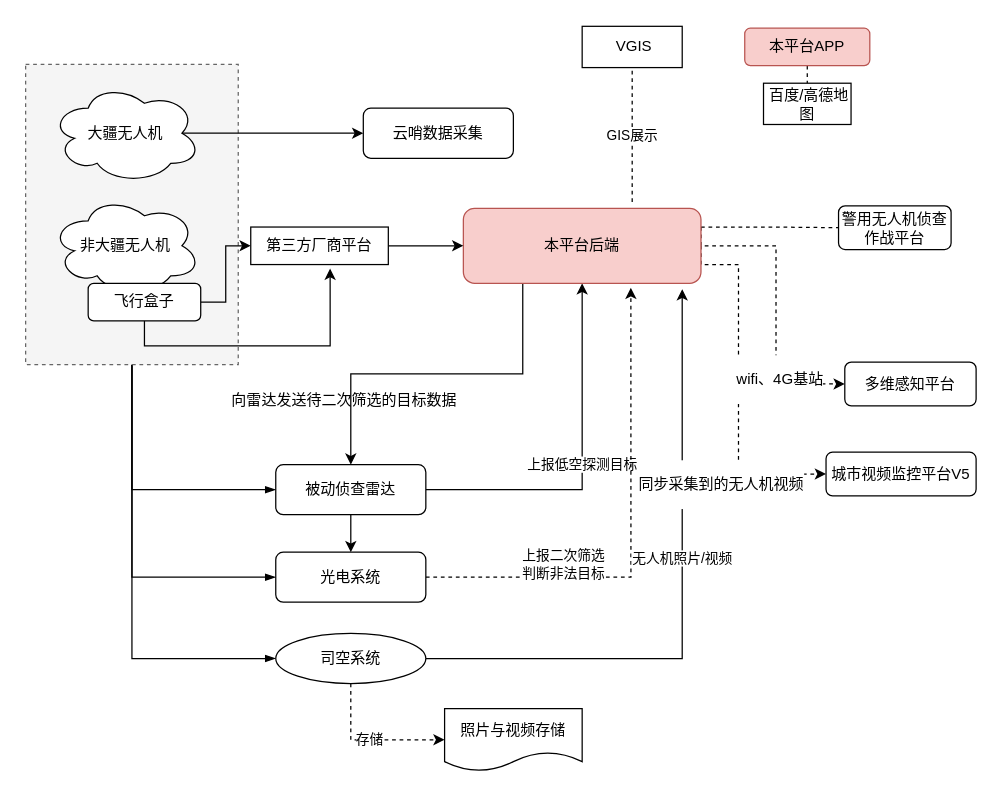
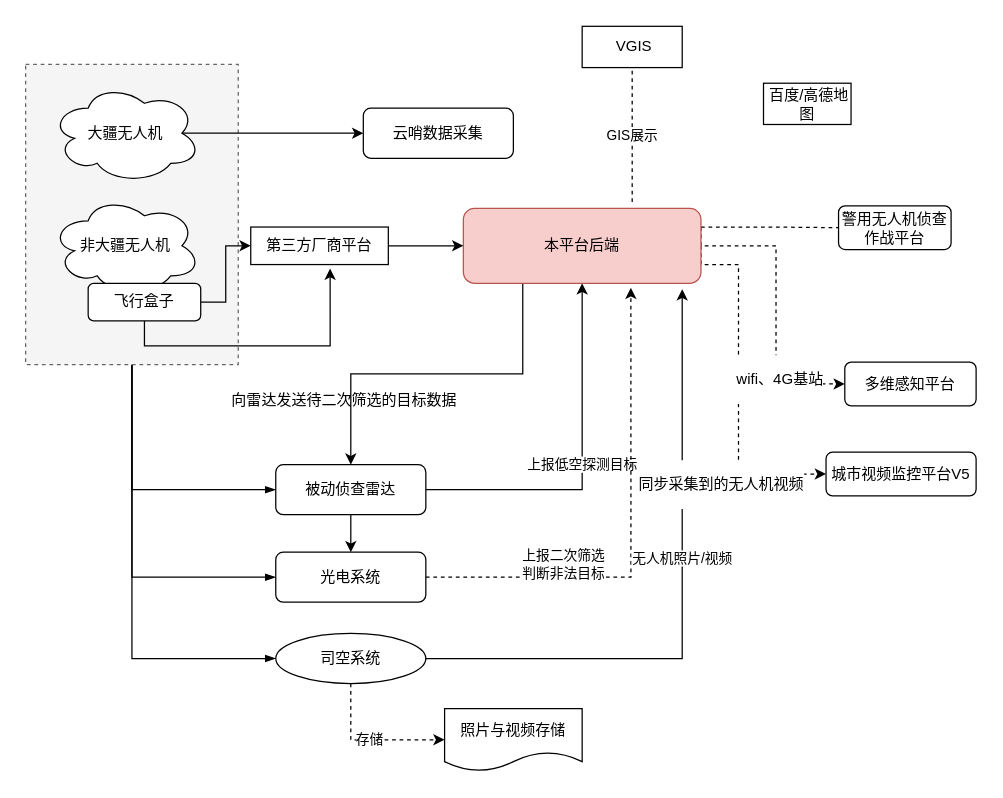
- <mxCell id="36" value="本平台APP" style="rounded=1;whiteSpace=wrap;html=1;fillColor=#f8cecc;strokeColor=#b85450;" vertex="1" parent="1"><mxGeometry x="595" y="22" width="100" height="30" as="geometry" /></mxCell>
- <mxCell id="35" style="edgeStyle=orthogonalEdgeStyle;rounded=0;orthogonalLoop=1;jettySize=auto;html=1;exitX=0.5;exitY=1;exitDx=0;exitDy=0;entryX=0.5;entryY=0;entryDx=0;entryDy=0;dashed=1;endArrow=none;endFill=0;" edge="1" parent="1" source="36" target="37"><mxGeometry relative="1" as="geometry" /></mxCell>
